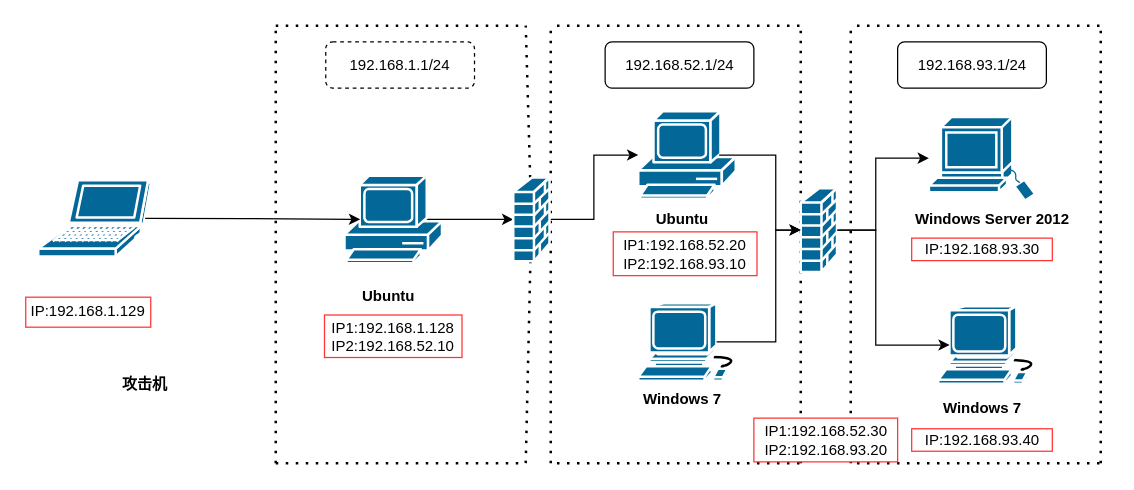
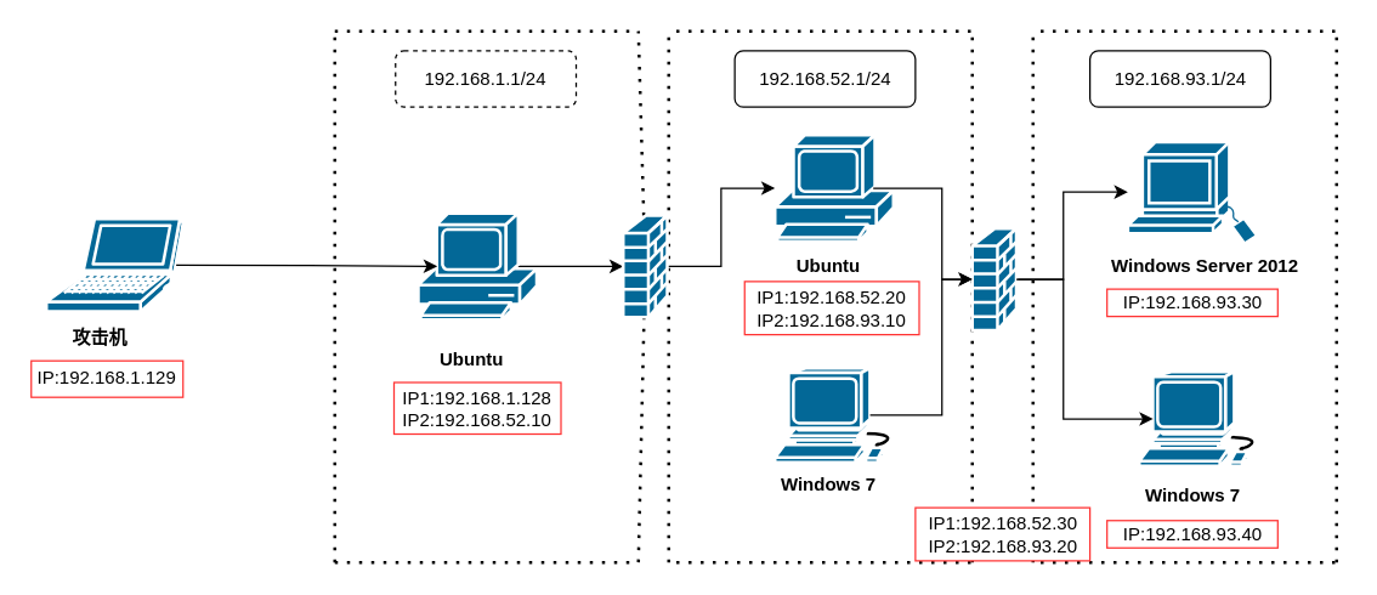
- <mxCell id="9" value="&lt;b&gt;攻击机&lt;/b&gt;" style="text;html=1;align=center;verticalAlign=middle;resizable=0;points=[];autosize=1;strokeColor=none;fillColor=none;" vertex="1" parent="1"><mxGeometry x="85" y="292.25" width="60" height="30" as="geometry" /></mxCell>
+ <mxCell id="9" value="&lt;b&gt;攻击机&lt;/b&gt;" style="text;html=1;align=center;verticalAlign=middle;resizable=0;points=[];autosize=1;strokeColor=none;fillColor=none;" vertex="1" parent="1"><mxGeometry x="35" y="207.25" width="60" height="30" as="geometry" /></mxCell>
